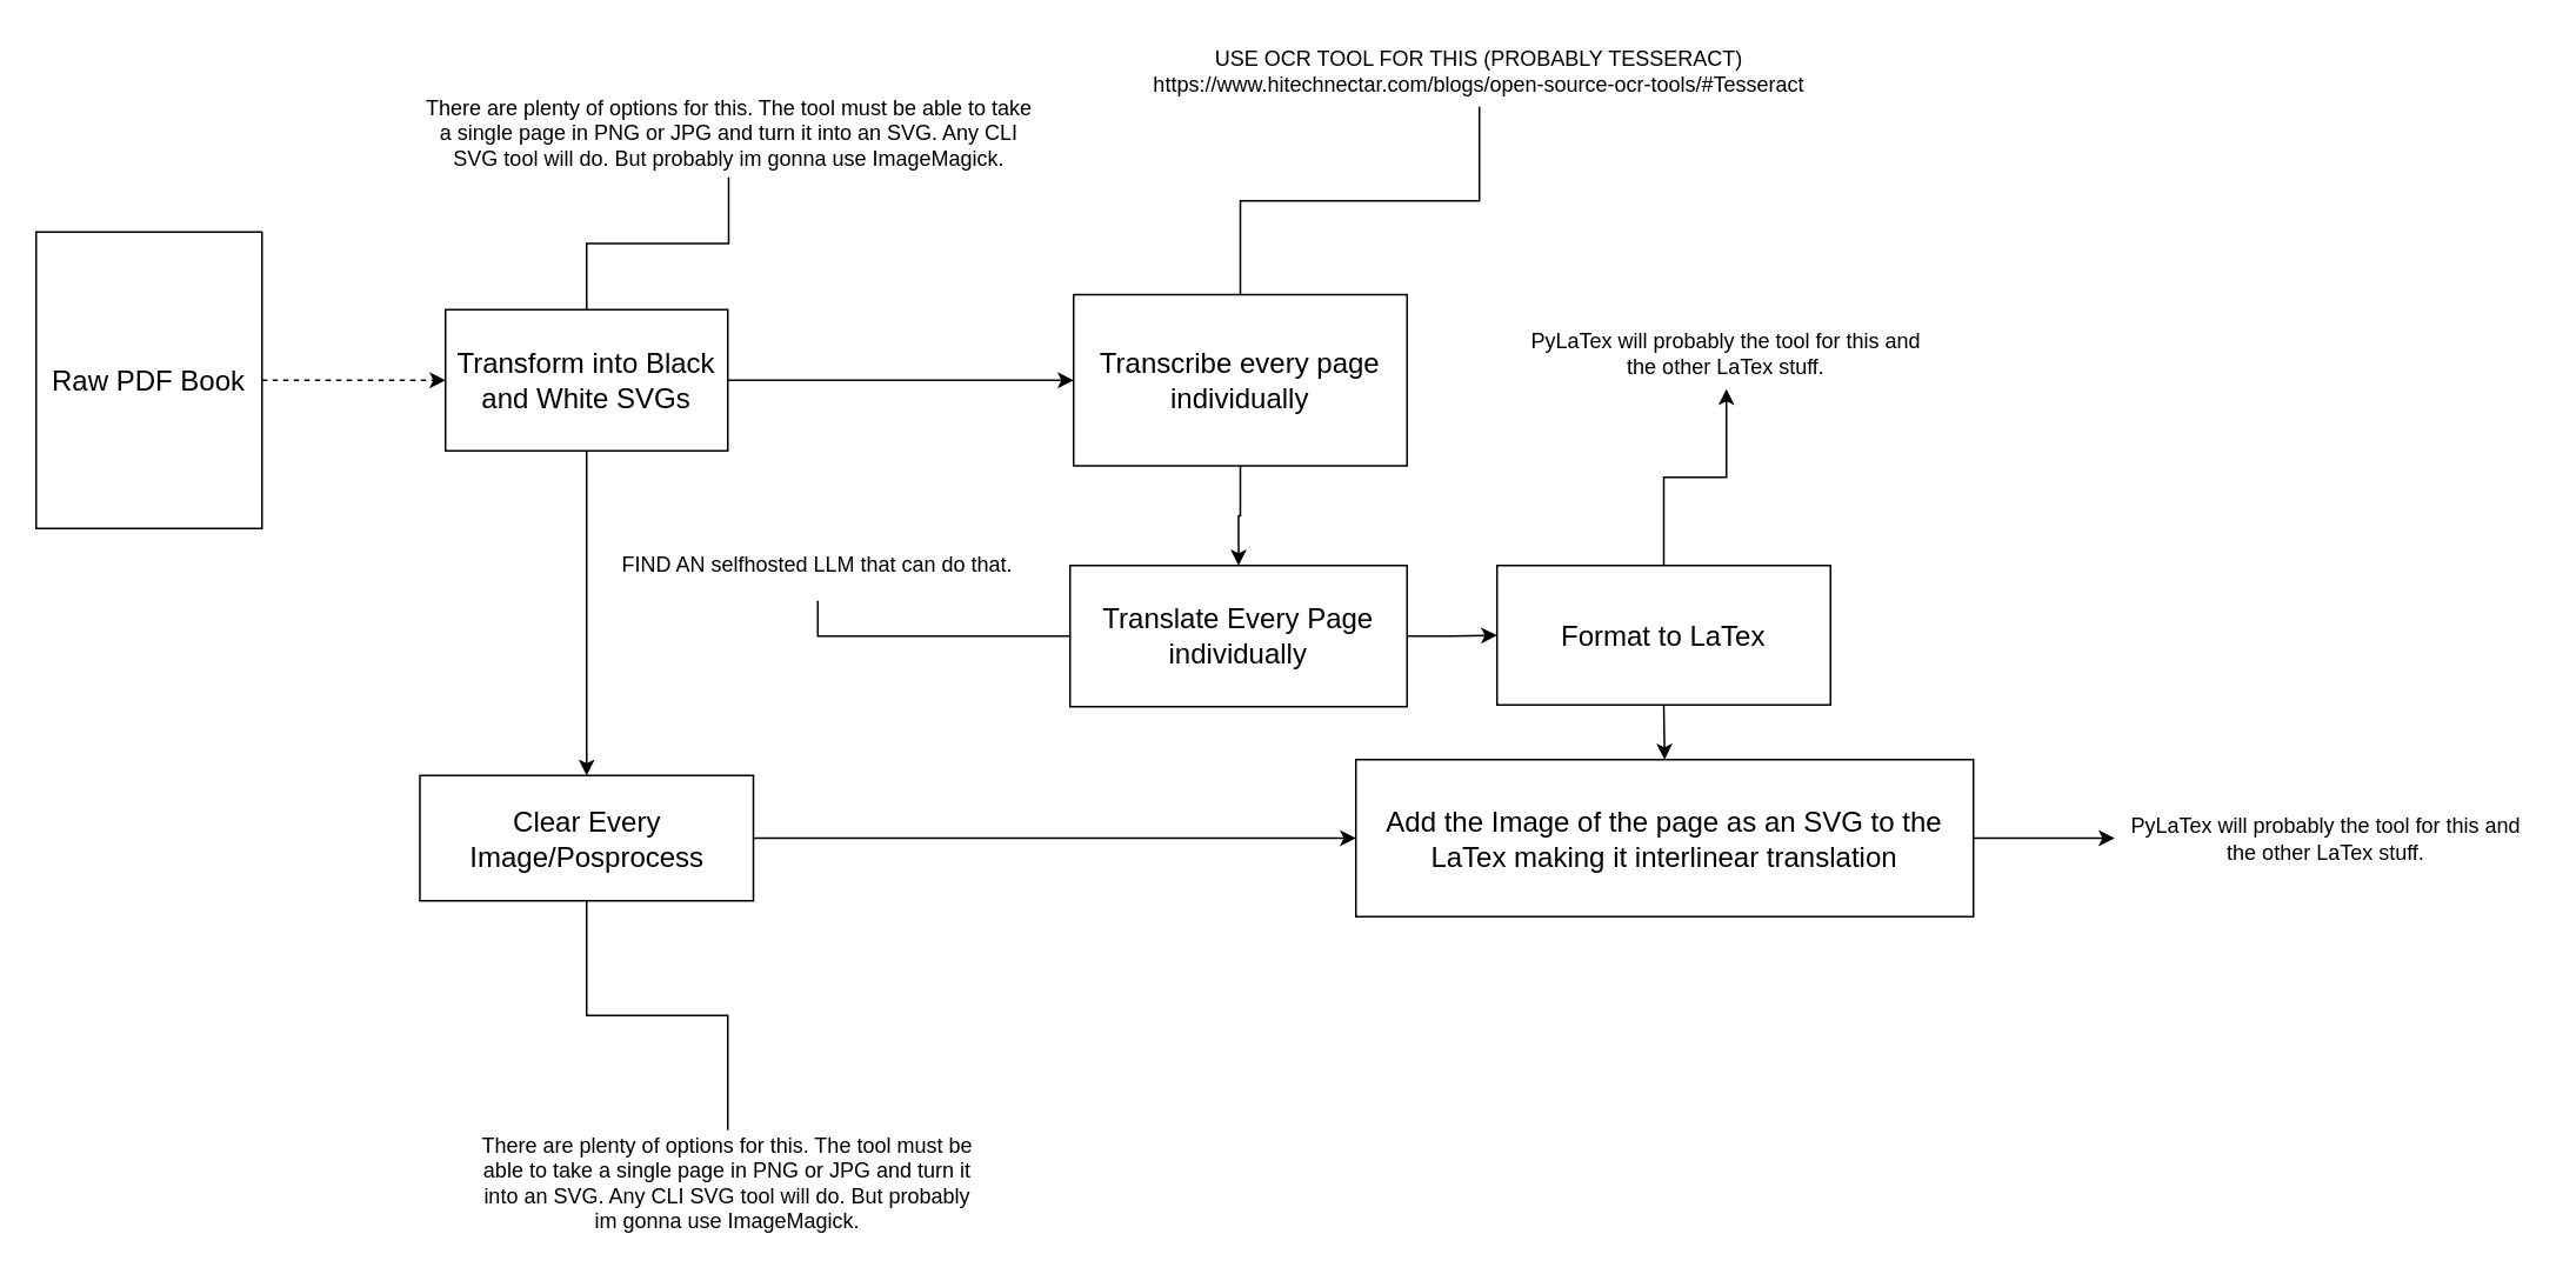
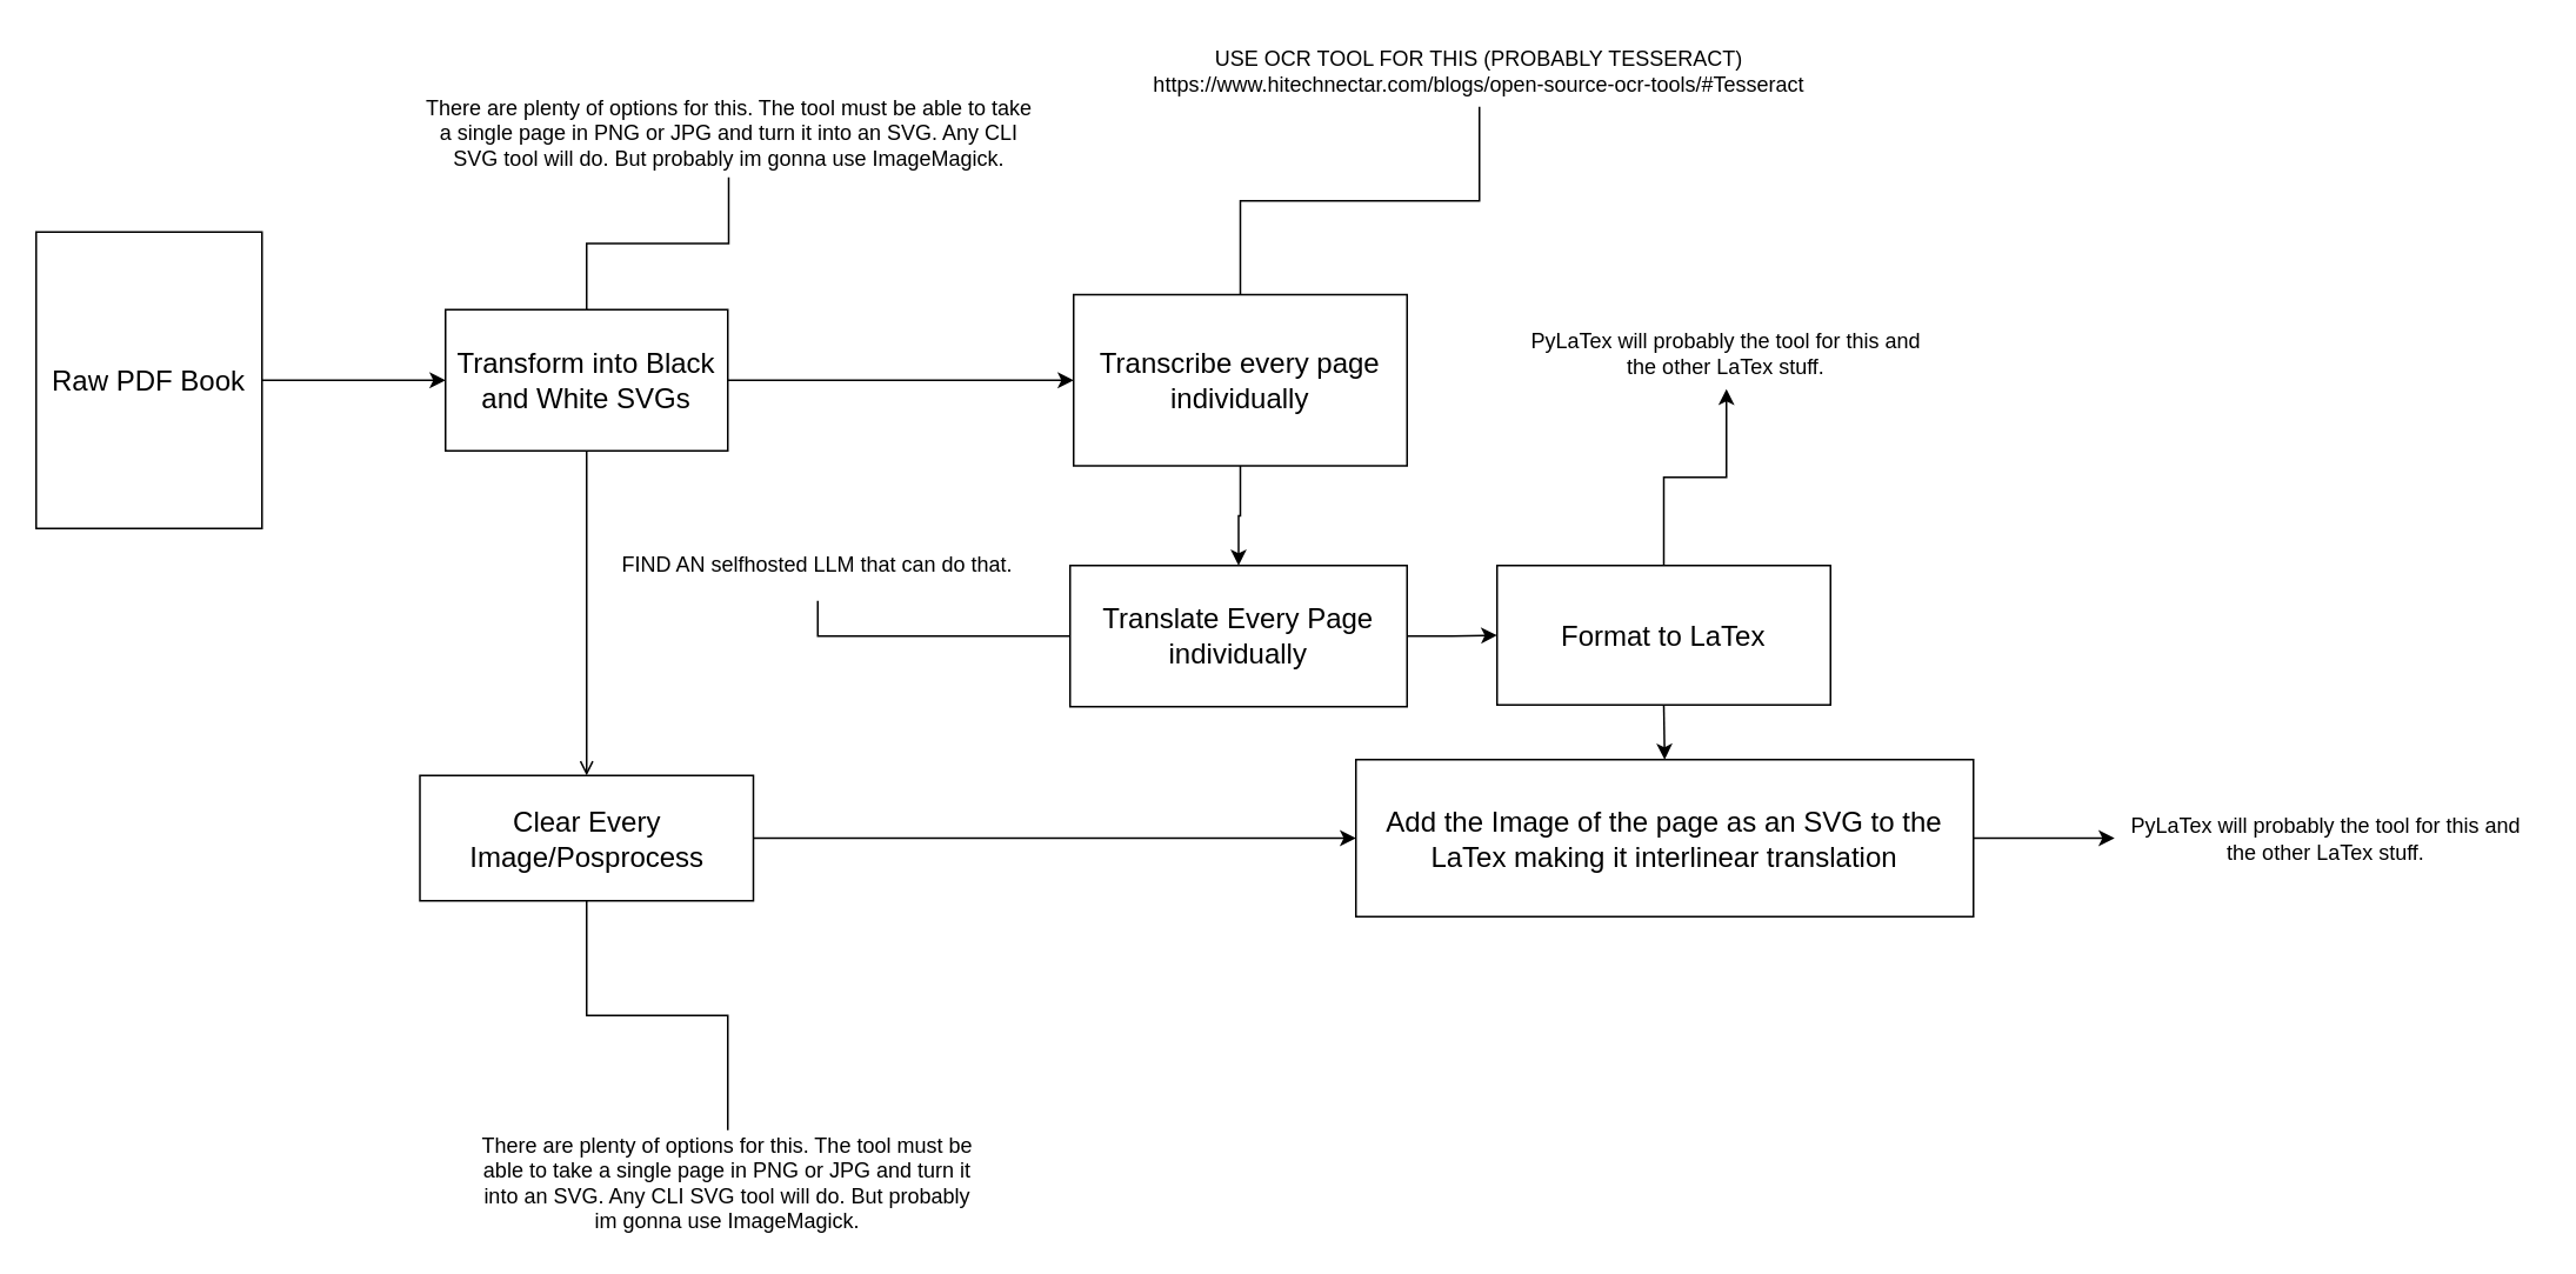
- <mxCell id="2" style="edgeStyle=orthogonalEdgeStyle;rounded=0;orthogonalLoop=1;jettySize=auto;html=1;exitX=1;exitY=0.5;exitDx=0;exitDy=0;entryX=0;entryY=0.5;entryDx=0;entryDy=0;dashed=1;" parent="1" source="3" target="6" edge="1"><mxGeometry relative="1" as="geometry" /></mxCell>
+ <mxCell id="2" style="edgeStyle=orthogonalEdgeStyle;rounded=0;orthogonalLoop=1;jettySize=auto;html=1;exitX=1;exitY=0.5;exitDx=0;exitDy=0;entryX=0;entryY=0.5;entryDx=0;entryDy=0;" parent="1" source="3" target="6" edge="1"><mxGeometry relative="1" as="geometry" /></mxCell>
- <mxCell id="4" style="edgeStyle=orthogonalEdgeStyle;rounded=0;orthogonalLoop=1;jettySize=auto;html=1;exitX=0.5;exitY=1;exitDx=0;exitDy=0;" parent="1" source="6" target="13" edge="1"><mxGeometry relative="1" as="geometry" /></mxCell>
+ <mxCell id="4" style="edgeStyle=orthogonalEdgeStyle;rounded=0;orthogonalLoop=1;jettySize=auto;html=1;exitX=0.5;exitY=1;exitDx=0;exitDy=0;endArrow=open;" parent="1" source="6" target="13" edge="1"><mxGeometry relative="1" as="geometry" /></mxCell>
